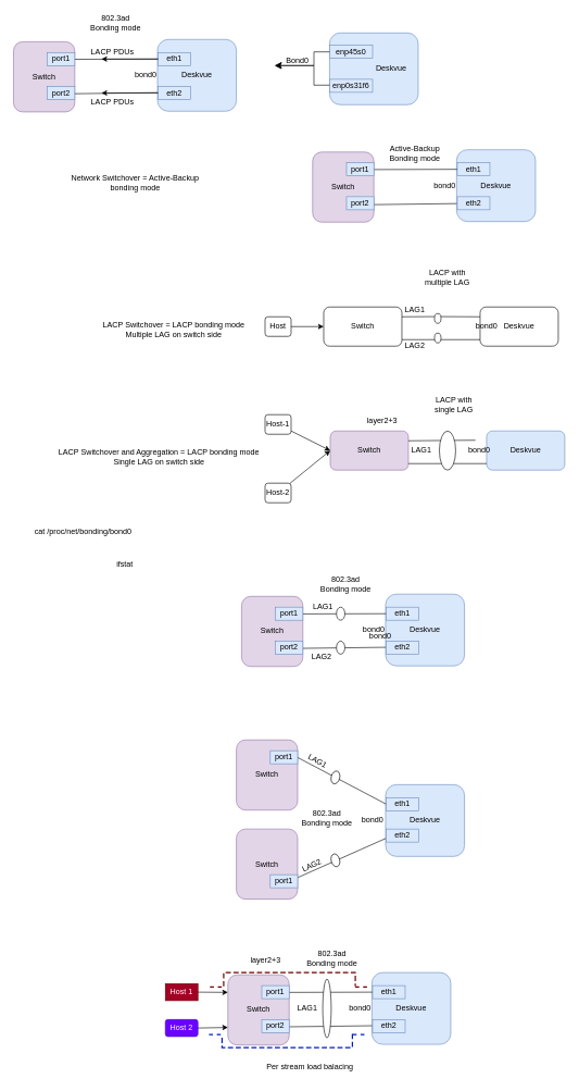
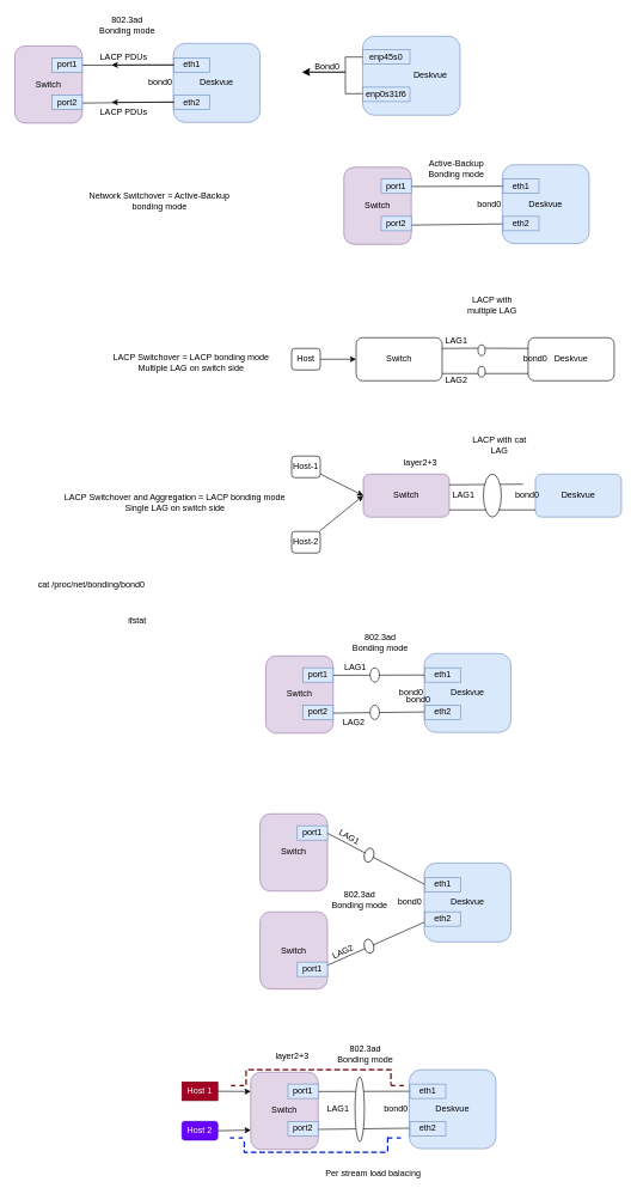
- <mxCell id="2" value="Network Switchover = Active-Backup bonding mode" style="text;html=1;strokeColor=none;fillColor=none;align=center;verticalAlign=middle;whiteSpace=wrap;rounded=0;" parent="1" vertex="1"><mxGeometry x="87" y="265" width="240" height="30" as="geometry" /></mxCell>
+ <mxCell id="2" value="Network Switchover = Active-Backup bonding mode" style="text;html=1;strokeColor=none;fillColor=none;align=center;verticalAlign=middle;whiteSpace=wrap;rounded=0;" parent="1" vertex="1"><mxGeometry x="102" y="265" width="240" height="30" as="geometry" /></mxCell>
- <mxCell id="27" value="LACP with single LAG" style="text;html=1;strokeColor=none;fillColor=none;align=center;verticalAlign=middle;whiteSpace=wrap;rounded=0;" parent="1" vertex="1"><mxGeometry x="656" y="605" width="80" height="30" as="geometry" /></mxCell>
+ <mxCell id="27" value="LACP with cat LAG" style="text;html=1;strokeColor=none;fillColor=none;align=center;verticalAlign=middle;whiteSpace=wrap;rounded=0;" parent="1" vertex="1"><mxGeometry x="656" y="605" width="80" height="30" as="geometry" /></mxCell>
- <mxCell id="36" value="Per stream load balacing" style="text;html=1;strokeColor=none;fillColor=none;align=center;verticalAlign=middle;whiteSpace=wrap;rounded=0;" parent="1" vertex="1"><mxGeometry x="405" y="1620" width="140" height="30" as="geometry" /></mxCell>
+ <mxCell id="36" value="Per stream load balacing" style="text;html=1;strokeColor=none;fillColor=none;align=center;verticalAlign=middle;whiteSpace=wrap;rounded=0;" parent="1" vertex="1"><mxGeometry x="450" y="1620" width="140" height="30" as="geometry" /></mxCell>
